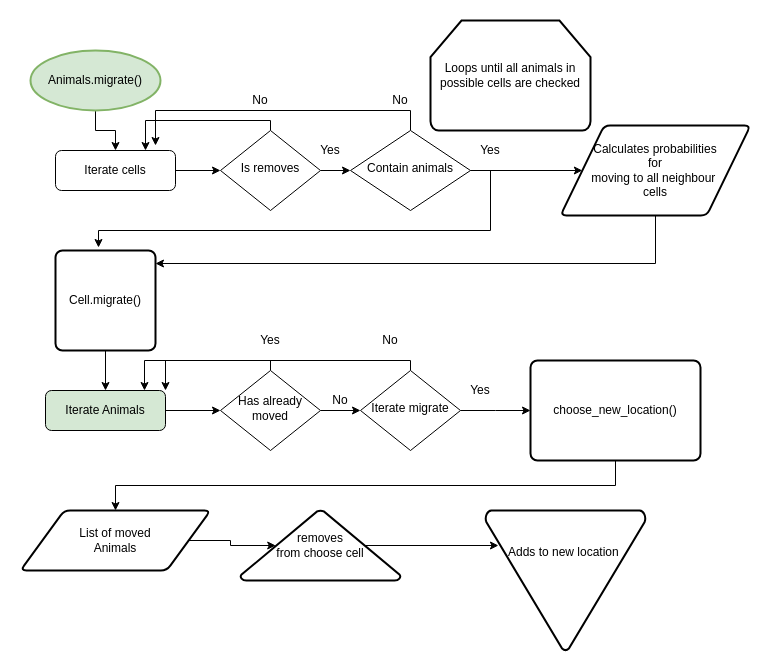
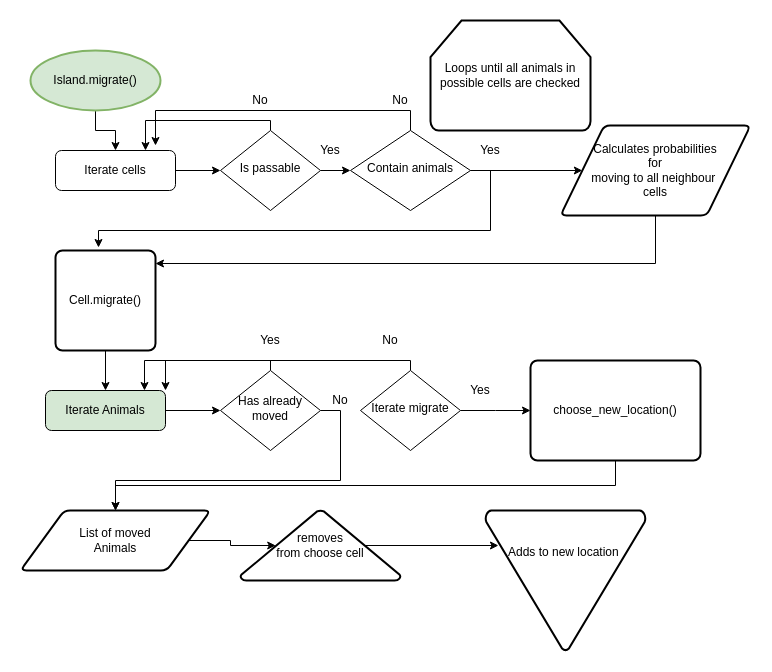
- <mxCell id="12" value="Animals.migrate()" style="strokeWidth=2;html=1;shape=mxgraph.flowchart.start_1;whiteSpace=wrap;fillColor=#d5e8d4;strokeColor=#82b366;" vertex="1" parent="1"><mxGeometry x="30" y="50" width="130" height="60" as="geometry" /></mxCell>
+ <mxCell id="12" value="Island.migrate()" style="strokeWidth=2;html=1;shape=mxgraph.flowchart.start_1;whiteSpace=wrap;fillColor=#d5e8d4;strokeColor=#82b366;" vertex="1" parent="1"><mxGeometry x="30" y="50" width="130" height="60" as="geometry" /></mxCell>
- <mxCell id="6" value="Is removes" style="rhombus;whiteSpace=wrap;html=1;shadow=0;fontFamily=Helvetica;fontSize=12;align=center;strokeWidth=1;spacing=6;spacingTop=-4;" parent="1" vertex="1"><mxGeometry x="220" y="130" width="100" height="80" as="geometry" /></mxCell>
+ <mxCell id="6" value="Is passable" style="rhombus;whiteSpace=wrap;html=1;shadow=0;fontFamily=Helvetica;fontSize=12;align=center;strokeWidth=1;spacing=6;spacingTop=-4;" parent="1" vertex="1"><mxGeometry x="220" y="130" width="100" height="80" as="geometry" /></mxCell>
- <mxCell id="28" style="edgeStyle=orthogonalEdgeStyle;rounded=0;orthogonalLoop=1;jettySize=auto;html=1;exitX=1;exitY=0.5;exitDx=0;exitDy=0;" edge="1" parent="1" source="30" target="27"><mxGeometry relative="1" as="geometry" /></mxCell>
+ <mxCell id="28" style="edgeStyle=orthogonalEdgeStyle;rounded=0;orthogonalLoop=1;jettySize=auto;html=1;exitX=1;exitY=0.5;exitDx=0;exitDy=0;" edge="1" parent="1" source="30" target="22"><mxGeometry relative="1" as="geometry" /></mxCell>
